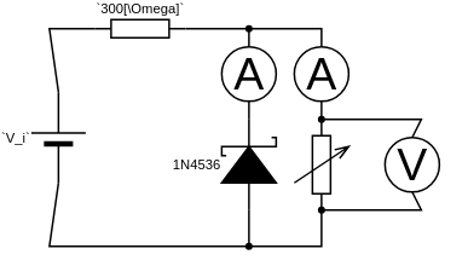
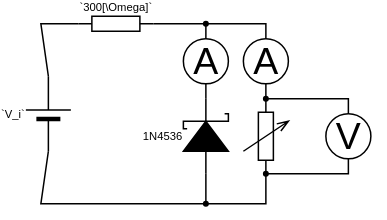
- <mxCell id="13" value="V" style="verticalLabelPosition=middle;shadow=0;dashed=0;align=center;html=1;verticalAlign=middle;strokeWidth=2;shape=ellipse;aspect=fixed;fontSize=50;" parent="1" vertex="1"><mxGeometry x="410" y="150" width="60" height="60" as="geometry" /></mxCell>
+ <mxCell id="13" value="V" style="verticalLabelPosition=middle;shadow=0;dashed=0;align=center;html=1;verticalAlign=middle;strokeWidth=2;shape=ellipse;aspect=fixed;fontSize=50;" parent="1" vertex="1"><mxGeometry x="420" y="150" width="60" height="60" as="geometry" /></mxCell>
